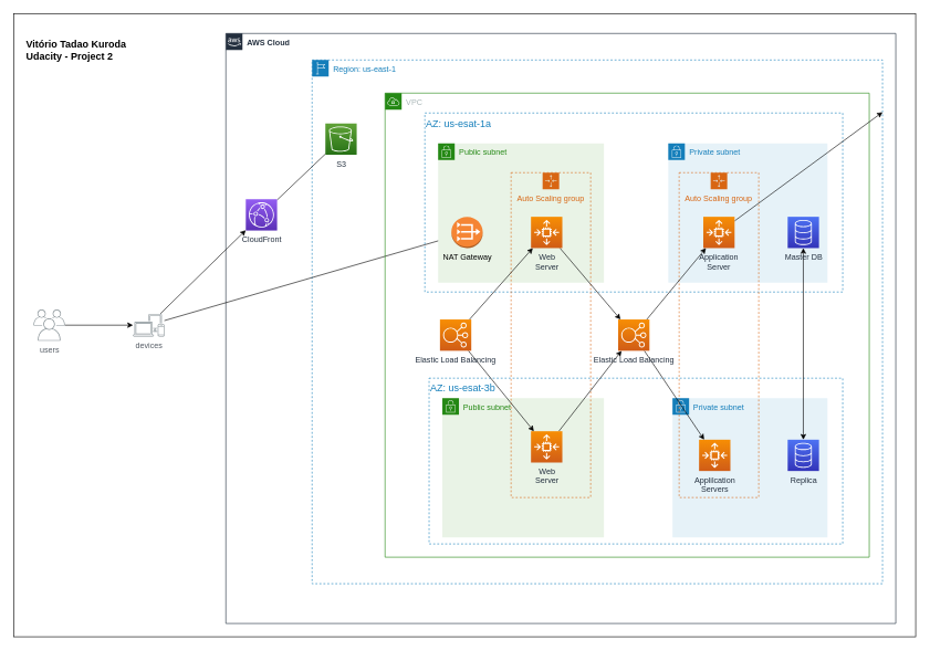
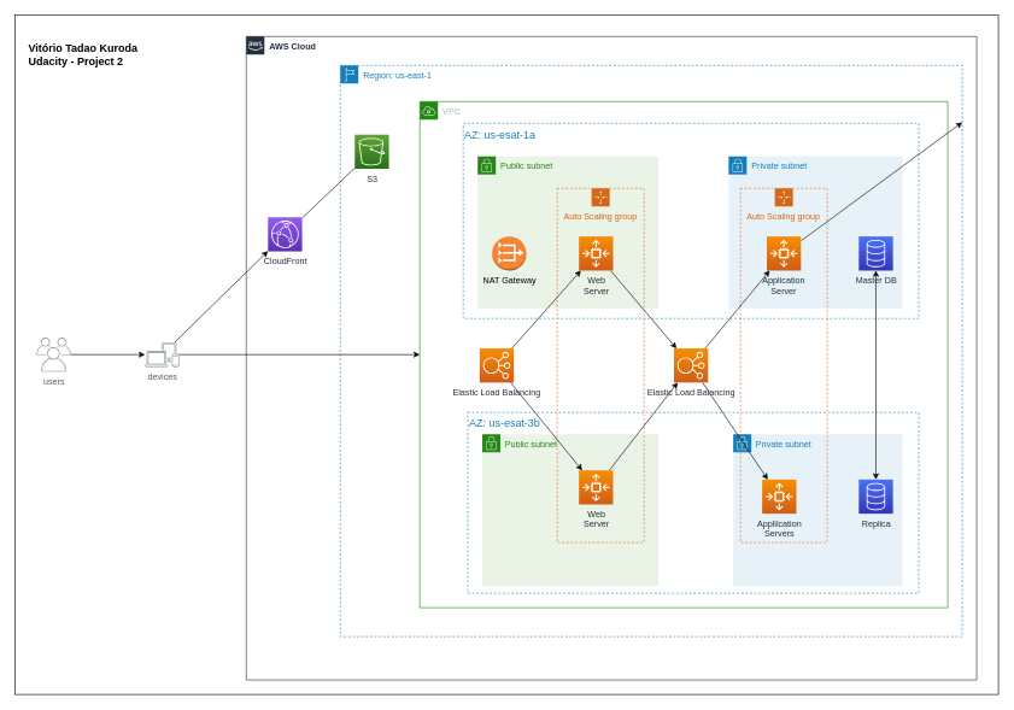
- <mxCell id="7" style="edgeStyle=none;rounded=0;orthogonalLoop=1;jettySize=auto;html=1;fontSize=12;endArrow=classic;endFill=1;startArrow=none;startFill=0;" parent="1" source="8" target="18" edge="1"><mxGeometry relative="1" as="geometry" /></mxCell>
+ <mxCell id="7" style="edgeStyle=none;rounded=0;orthogonalLoop=1;jettySize=auto;html=1;entryX=0;entryY=0.5;entryDx=0;entryDy=0;fontSize=12;endArrow=classic;endFill=1;startArrow=none;startFill=0;" parent="1" source="8" target="11" edge="1"><mxGeometry relative="1" as="geometry" /></mxCell>
